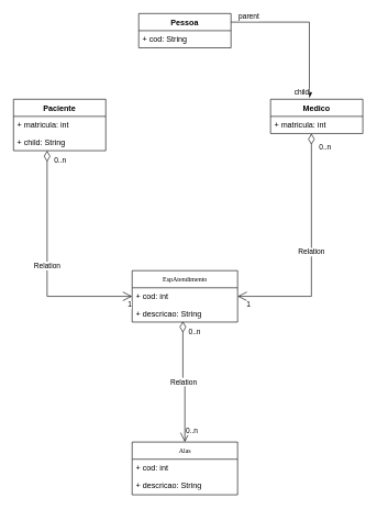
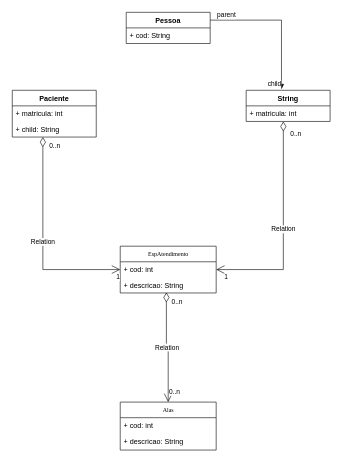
- <mxCell id="13" value="Medico" style="swimlane;fontStyle=1;childLayout=stackLayout;horizontal=1;startSize=26;fillColor=none;horizontalStack=0;resizeParent=1;resizeParentMax=0;resizeLast=0;collapsible=1;marginBottom=0;" vertex="1" parent="1"><mxGeometry x="410" y="150" width="140" height="52" as="geometry" /></mxCell>
+ <mxCell id="13" value="String" style="swimlane;fontStyle=1;childLayout=stackLayout;horizontal=1;startSize=26;fillColor=none;horizontalStack=0;resizeParent=1;resizeParentMax=0;resizeLast=0;collapsible=1;marginBottom=0;" vertex="1" parent="1"><mxGeometry x="410" y="150" width="140" height="52" as="geometry" /></mxCell>
